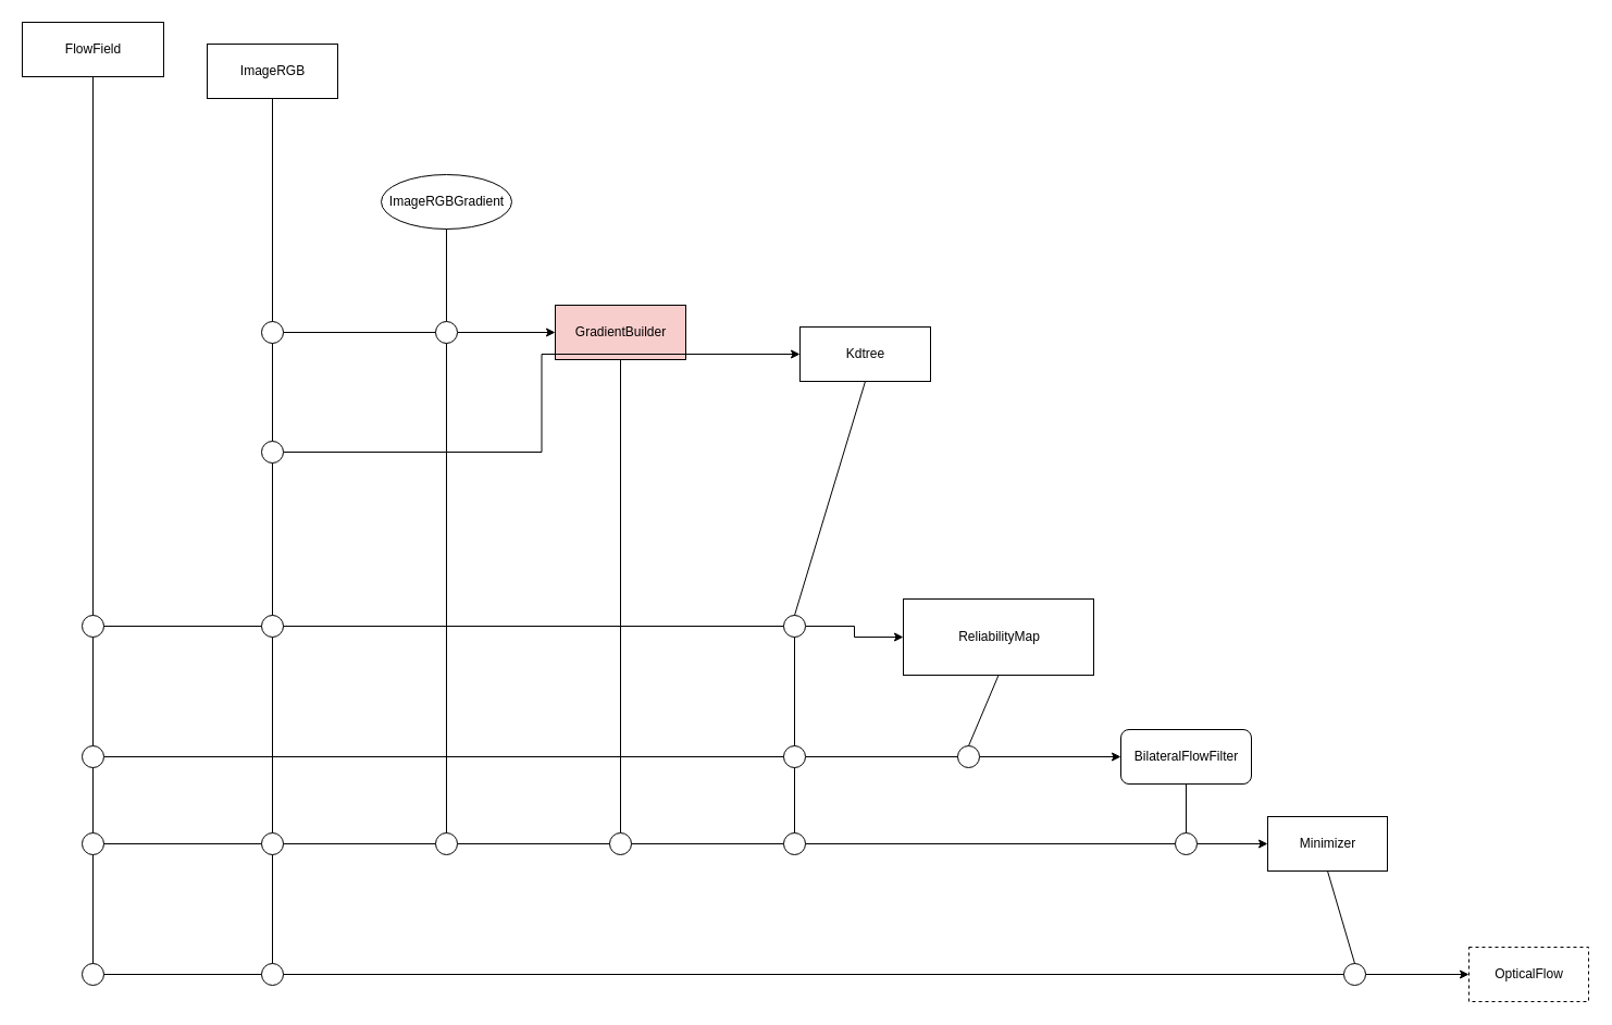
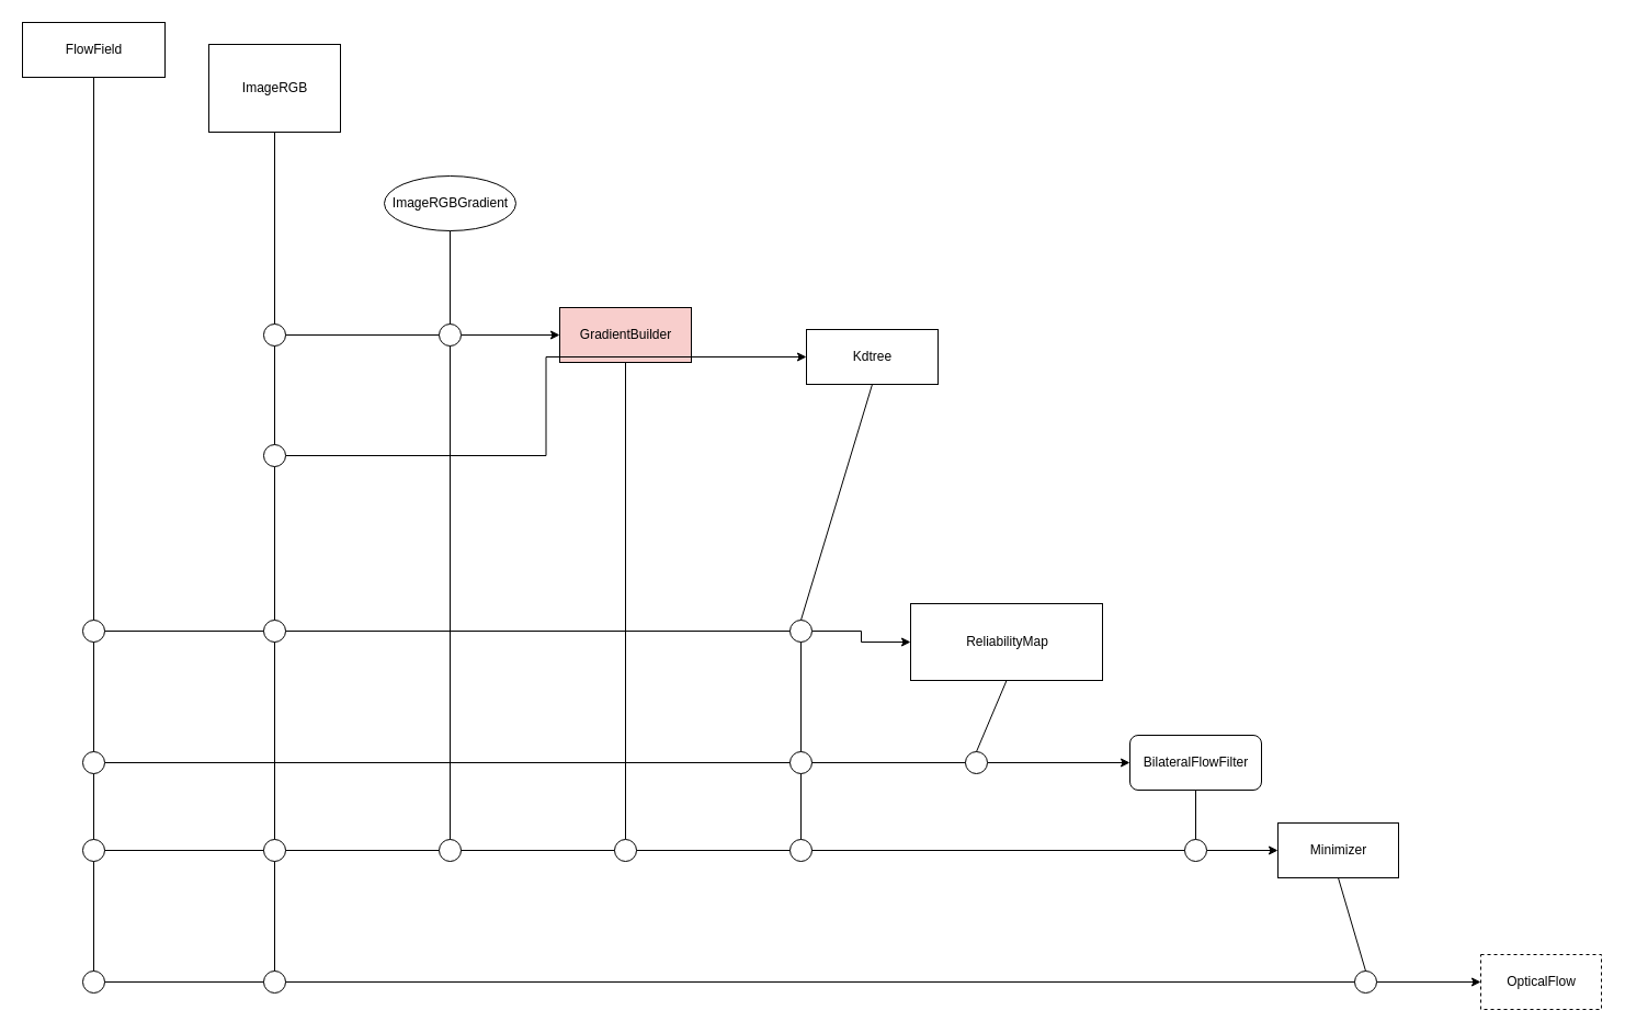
- <mxCell id="3" value="ImageRGB" style="html=1;" vertex="1" parent="1"><mxGeometry x="190" y="40" width="120" height="50" as="geometry" /></mxCell>
+ <mxCell id="3" value="ImageRGB" style="html=1;" vertex="1" parent="1"><mxGeometry x="190" y="40" width="120" height="80" as="geometry" /></mxCell>
